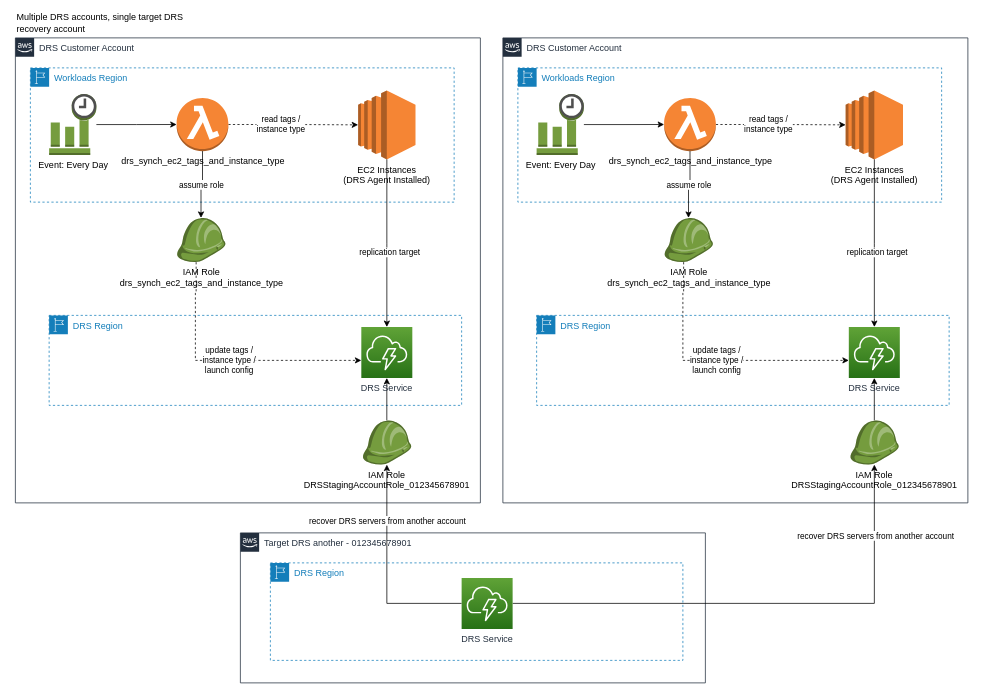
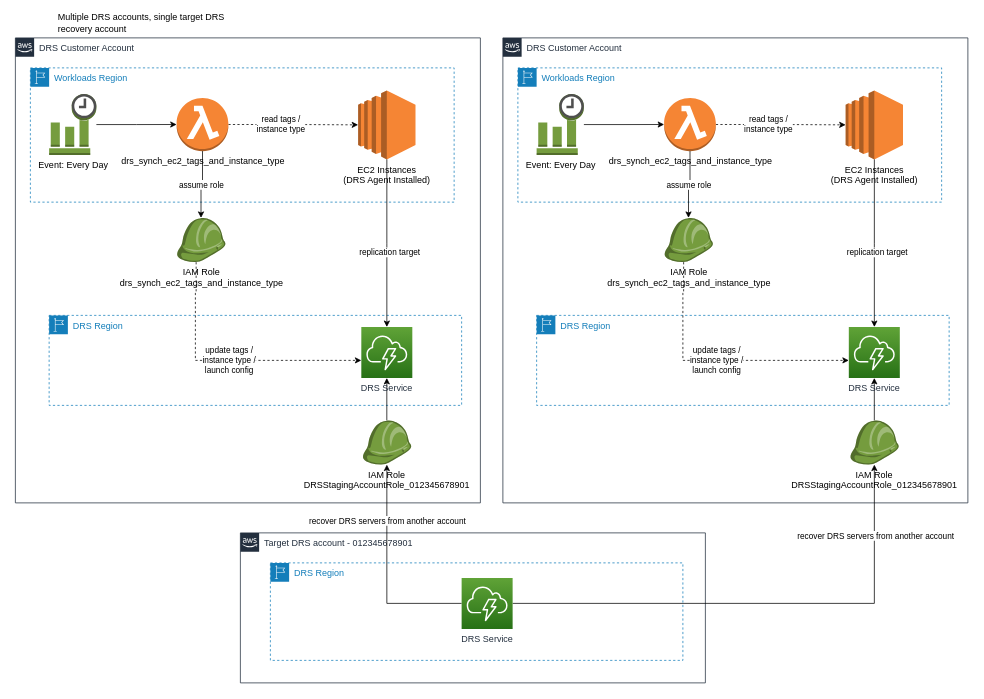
- <mxCell id="40" value="Multiple DRS accounts, single target DRS recovery account" style="text;html=1;strokeColor=none;fillColor=none;align=left;verticalAlign=middle;whiteSpace=wrap;rounded=0;" parent="35" vertex="1"><mxGeometry x="20" y="20" width="260" height="20" as="geometry" /></mxCell>
+ <mxCell id="40" value="Multiple DRS accounts, single target DRS recovery account" style="text;html=1;strokeColor=none;fillColor=none;align=left;verticalAlign=middle;whiteSpace=wrap;rounded=0;" parent="35" vertex="1"><mxGeometry x="75" y="20" width="260" height="20" as="geometry" /></mxCell>
- <mxCell id="2" value="Target DRS another - 012345678901" style="points=[[0,0],[0.25,0],[0.5,0],[0.75,0],[1,0],[1,0.25],[1,0.5],[1,0.75],[1,1],[0.75,1],[0.5,1],[0.25,1],[0,1],[0,0.75],[0,0.5],[0,0.25]];outlineConnect=0;gradientColor=none;html=1;whiteSpace=wrap;fontSize=12;fontStyle=0;shape=mxgraph.aws4.group;grIcon=mxgraph.aws4.group_aws_cloud_alt;strokeColor=#232F3E;fillColor=none;verticalAlign=top;align=left;spacingLeft=30;fontColor=#232F3E;dashed=0;" parent="1" vertex="1"><mxGeometry x="320" y="710" width="620" height="200" as="geometry" /></mxCell>
+ <mxCell id="2" value="Target DRS account - 012345678901" style="points=[[0,0],[0.25,0],[0.5,0],[0.75,0],[1,0],[1,0.25],[1,0.5],[1,0.75],[1,1],[0.75,1],[0.5,1],[0.25,1],[0,1],[0,0.75],[0,0.5],[0,0.25]];outlineConnect=0;gradientColor=none;html=1;whiteSpace=wrap;fontSize=12;fontStyle=0;shape=mxgraph.aws4.group;grIcon=mxgraph.aws4.group_aws_cloud_alt;strokeColor=#232F3E;fillColor=none;verticalAlign=top;align=left;spacingLeft=30;fontColor=#232F3E;dashed=0;" parent="1" vertex="1"><mxGeometry x="320" y="710" width="620" height="200" as="geometry" /></mxCell>
